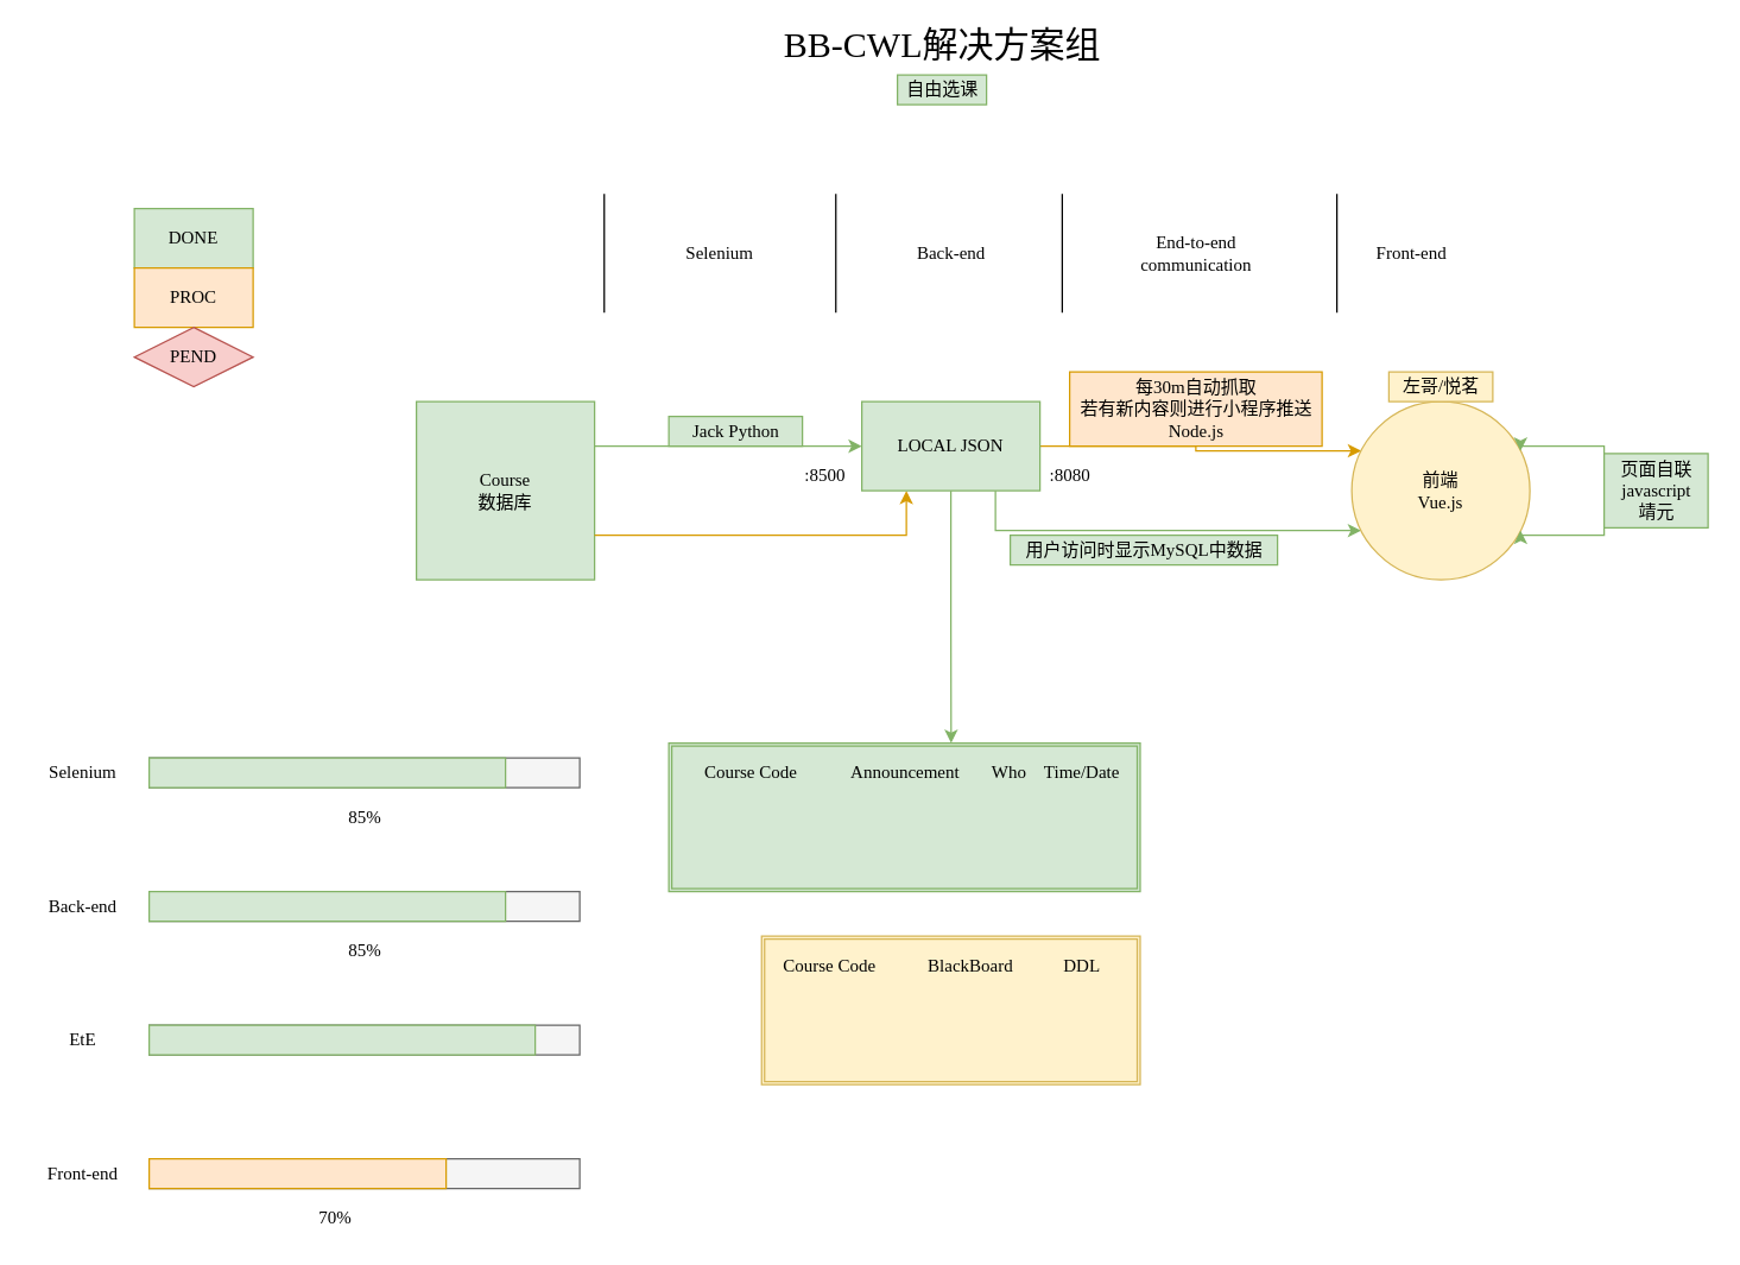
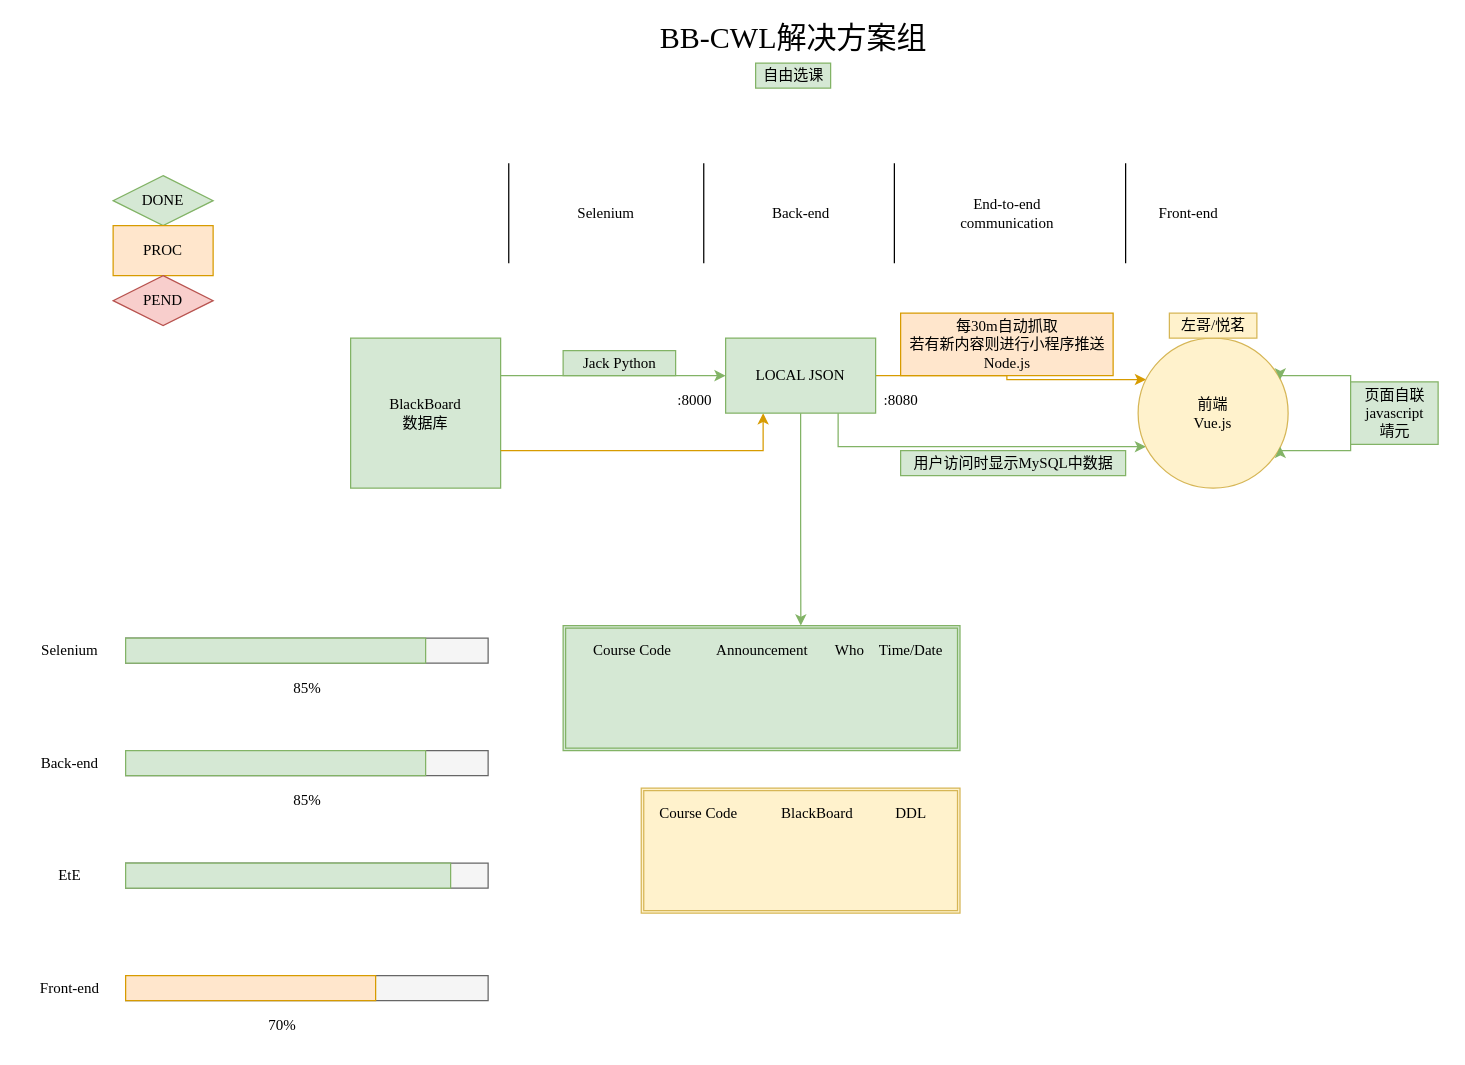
- <mxCell id="26" value="DONE" style="rounded=0;whiteSpace=wrap;html=1;fillColor=#d5e8d4;strokeColor=#82b366;fontFamily=Verdana;" parent="1" vertex="1"><mxGeometry x="90" y="140" width="80" height="40" as="geometry" /></mxCell>
+ <mxCell id="26" value="DONE" style="rhombus;whiteSpace=wrap;html=1;fillColor=#d5e8d4;strokeColor=#82b366;fontFamily=Verdana;" parent="1" vertex="1"><mxGeometry x="90" y="140" width="80" height="40" as="geometry" /></mxCell>
- <mxCell id="24" value=":8500" style="text;html=1;align=center;verticalAlign=middle;resizable=0;points=[];autosize=1;fontFamily=Verdana;" parent="1" vertex="1"><mxGeometry x="530" y="310" width="50" height="20" as="geometry" /></mxCell>
+ <mxCell id="24" value=":8000" style="text;html=1;align=center;verticalAlign=middle;resizable=0;points=[];autosize=1;fontFamily=Verdana;" parent="1" vertex="1"><mxGeometry x="530" y="310" width="50" height="20" as="geometry" /></mxCell>
- <mxCell id="5" value="Course&lt;br&gt;数据库" style="rounded=0;whiteSpace=wrap;html=1;fontFamily=Verdana;fillColor=#d5e8d4;strokeColor=#82b366;" parent="1" vertex="1"><mxGeometry x="280" y="270" width="120" height="120" as="geometry" /></mxCell>
+ <mxCell id="5" value="BlackBoard&lt;br&gt;数据库" style="rounded=0;whiteSpace=wrap;html=1;fontFamily=Verdana;fillColor=#d5e8d4;strokeColor=#82b366;" parent="1" vertex="1"><mxGeometry x="280" y="270" width="120" height="120" as="geometry" /></mxCell>
- <mxCell id="13" value="用户访问时显示MySQL中数据" style="text;html=1;align=center;verticalAlign=middle;resizable=0;points=[];autosize=1;fillColor=#d5e8d4;strokeColor=#82b366;fontFamily=Verdana;" parent="1" vertex="1"><mxGeometry x="680" y="360" width="180" height="20" as="geometry" /></mxCell>
+ <mxCell id="13" value="用户访问时显示MySQL中数据" style="text;html=1;align=center;verticalAlign=middle;resizable=0;points=[];autosize=1;fillColor=#d5e8d4;strokeColor=#82b366;fontFamily=Verdana;" parent="1" vertex="1"><mxGeometry x="720" y="360" width="180" height="20" as="geometry" /></mxCell>
